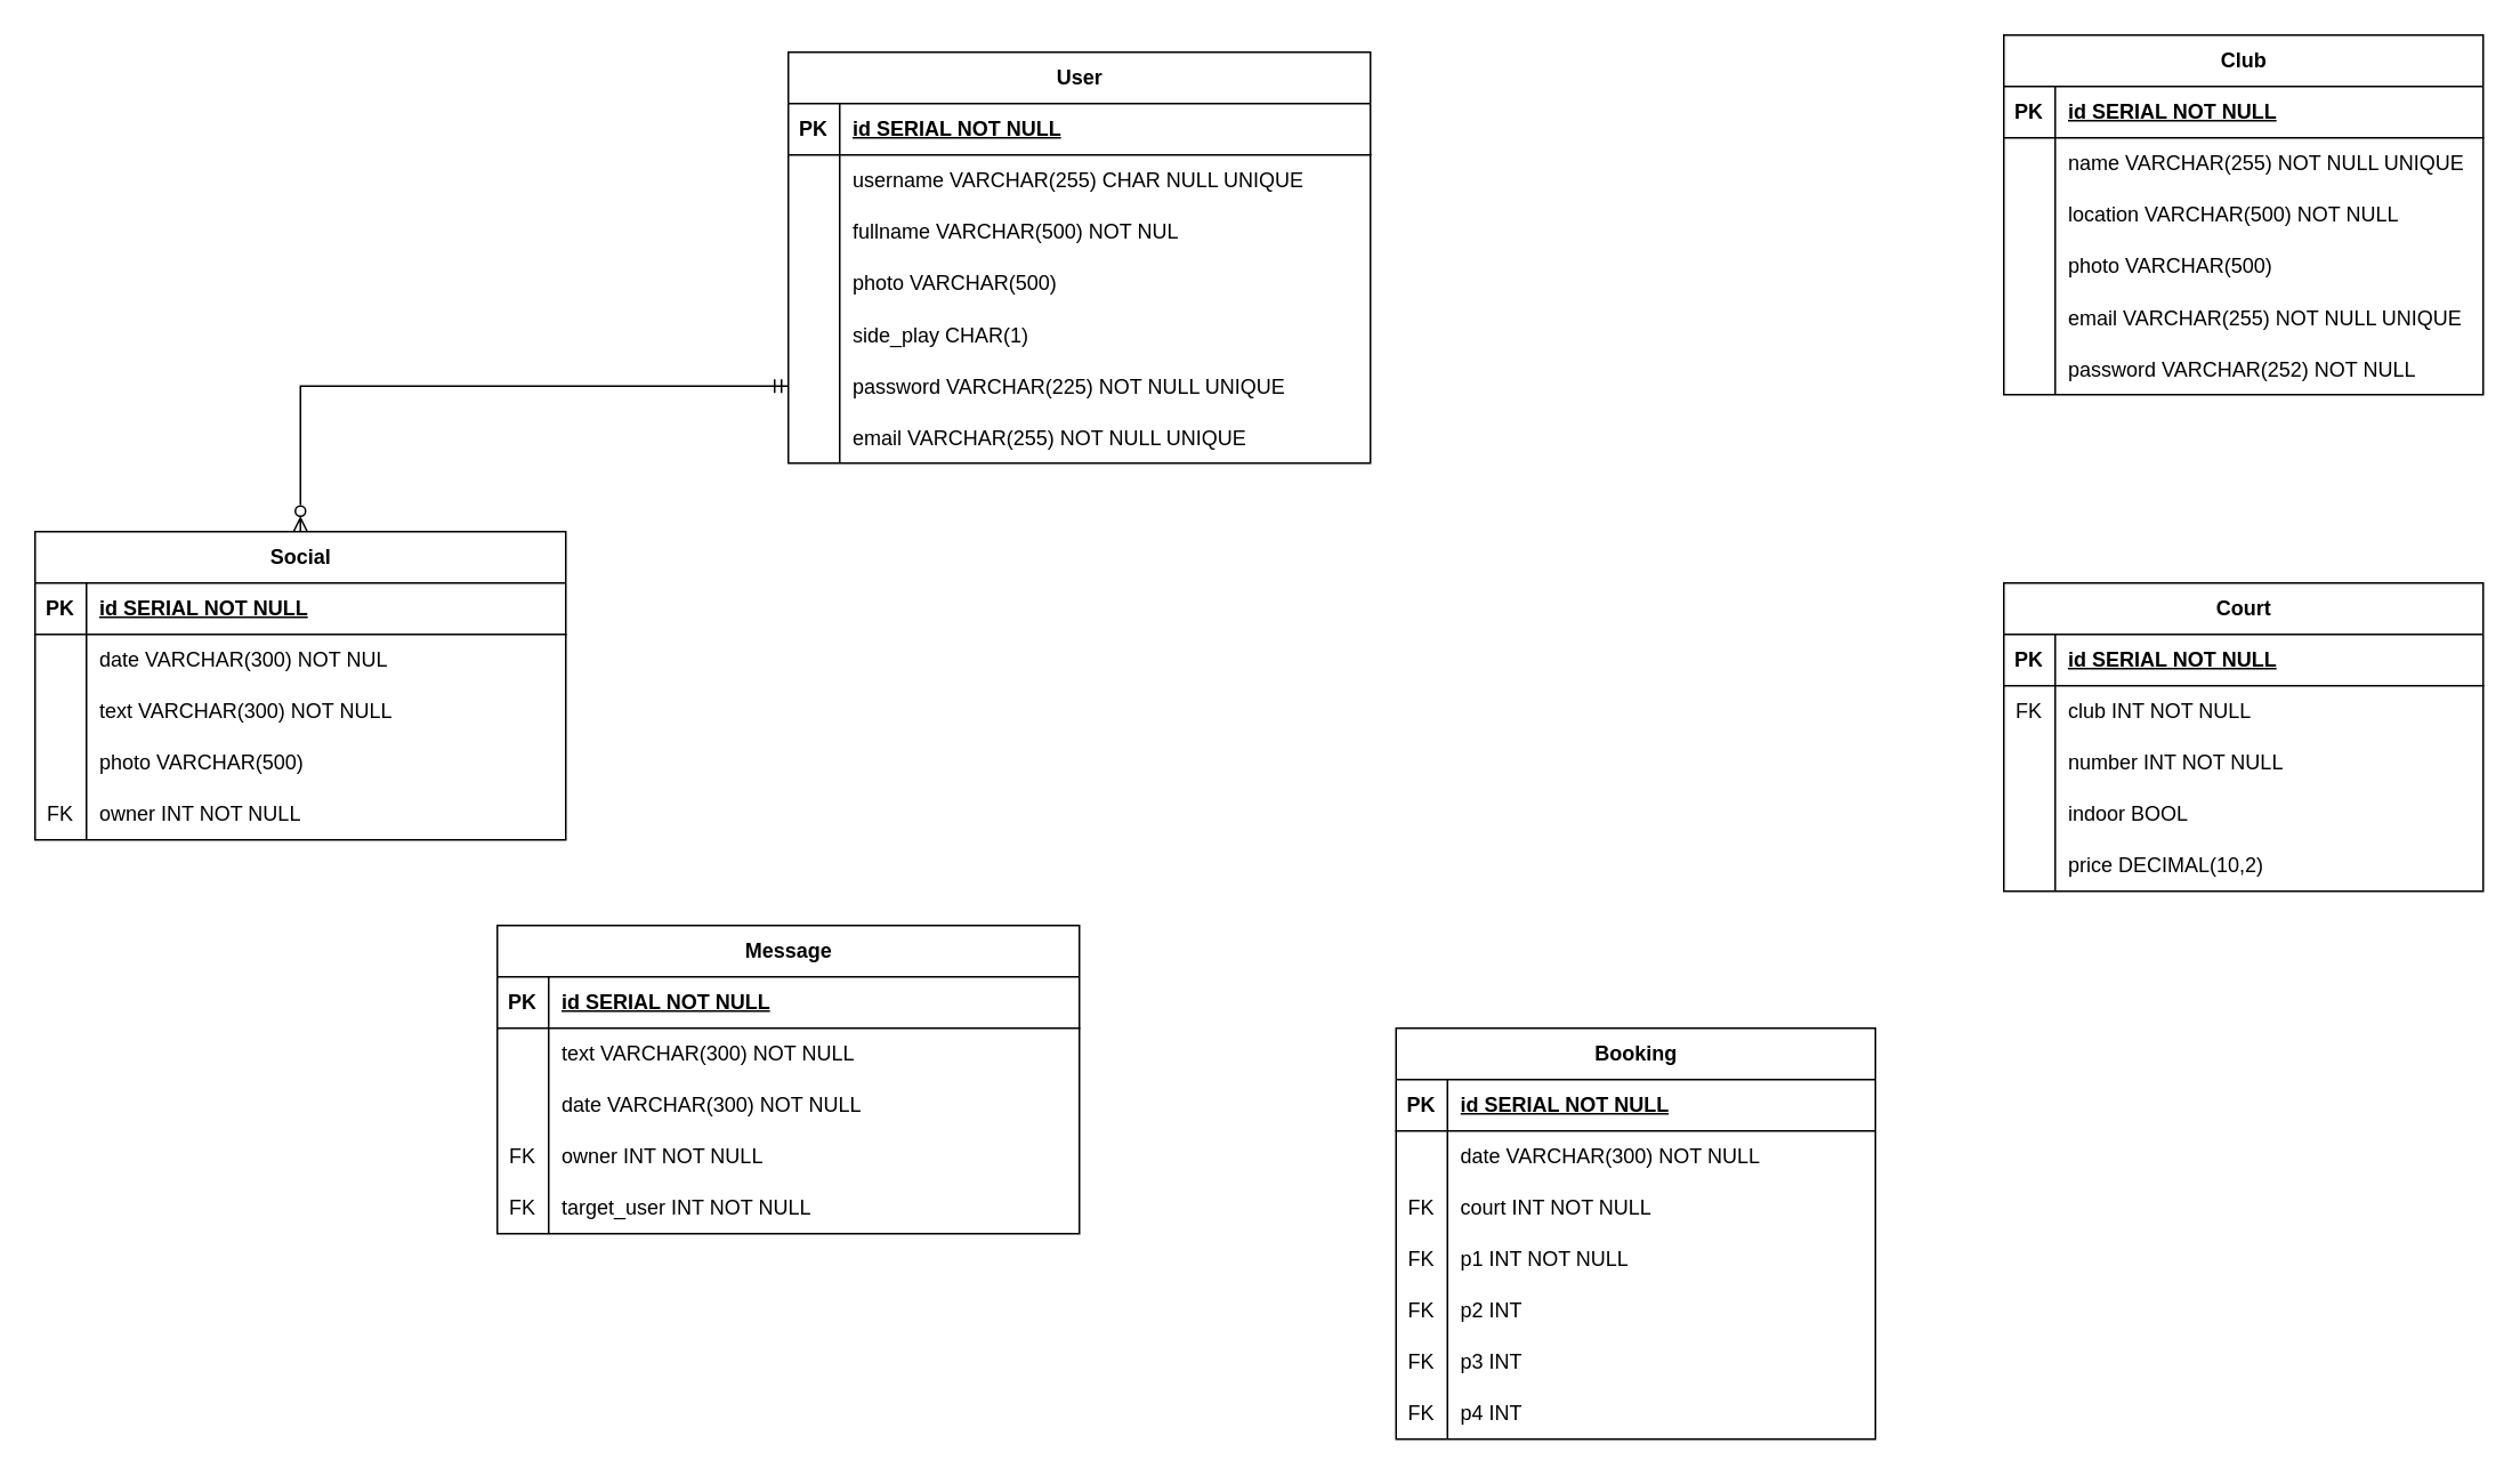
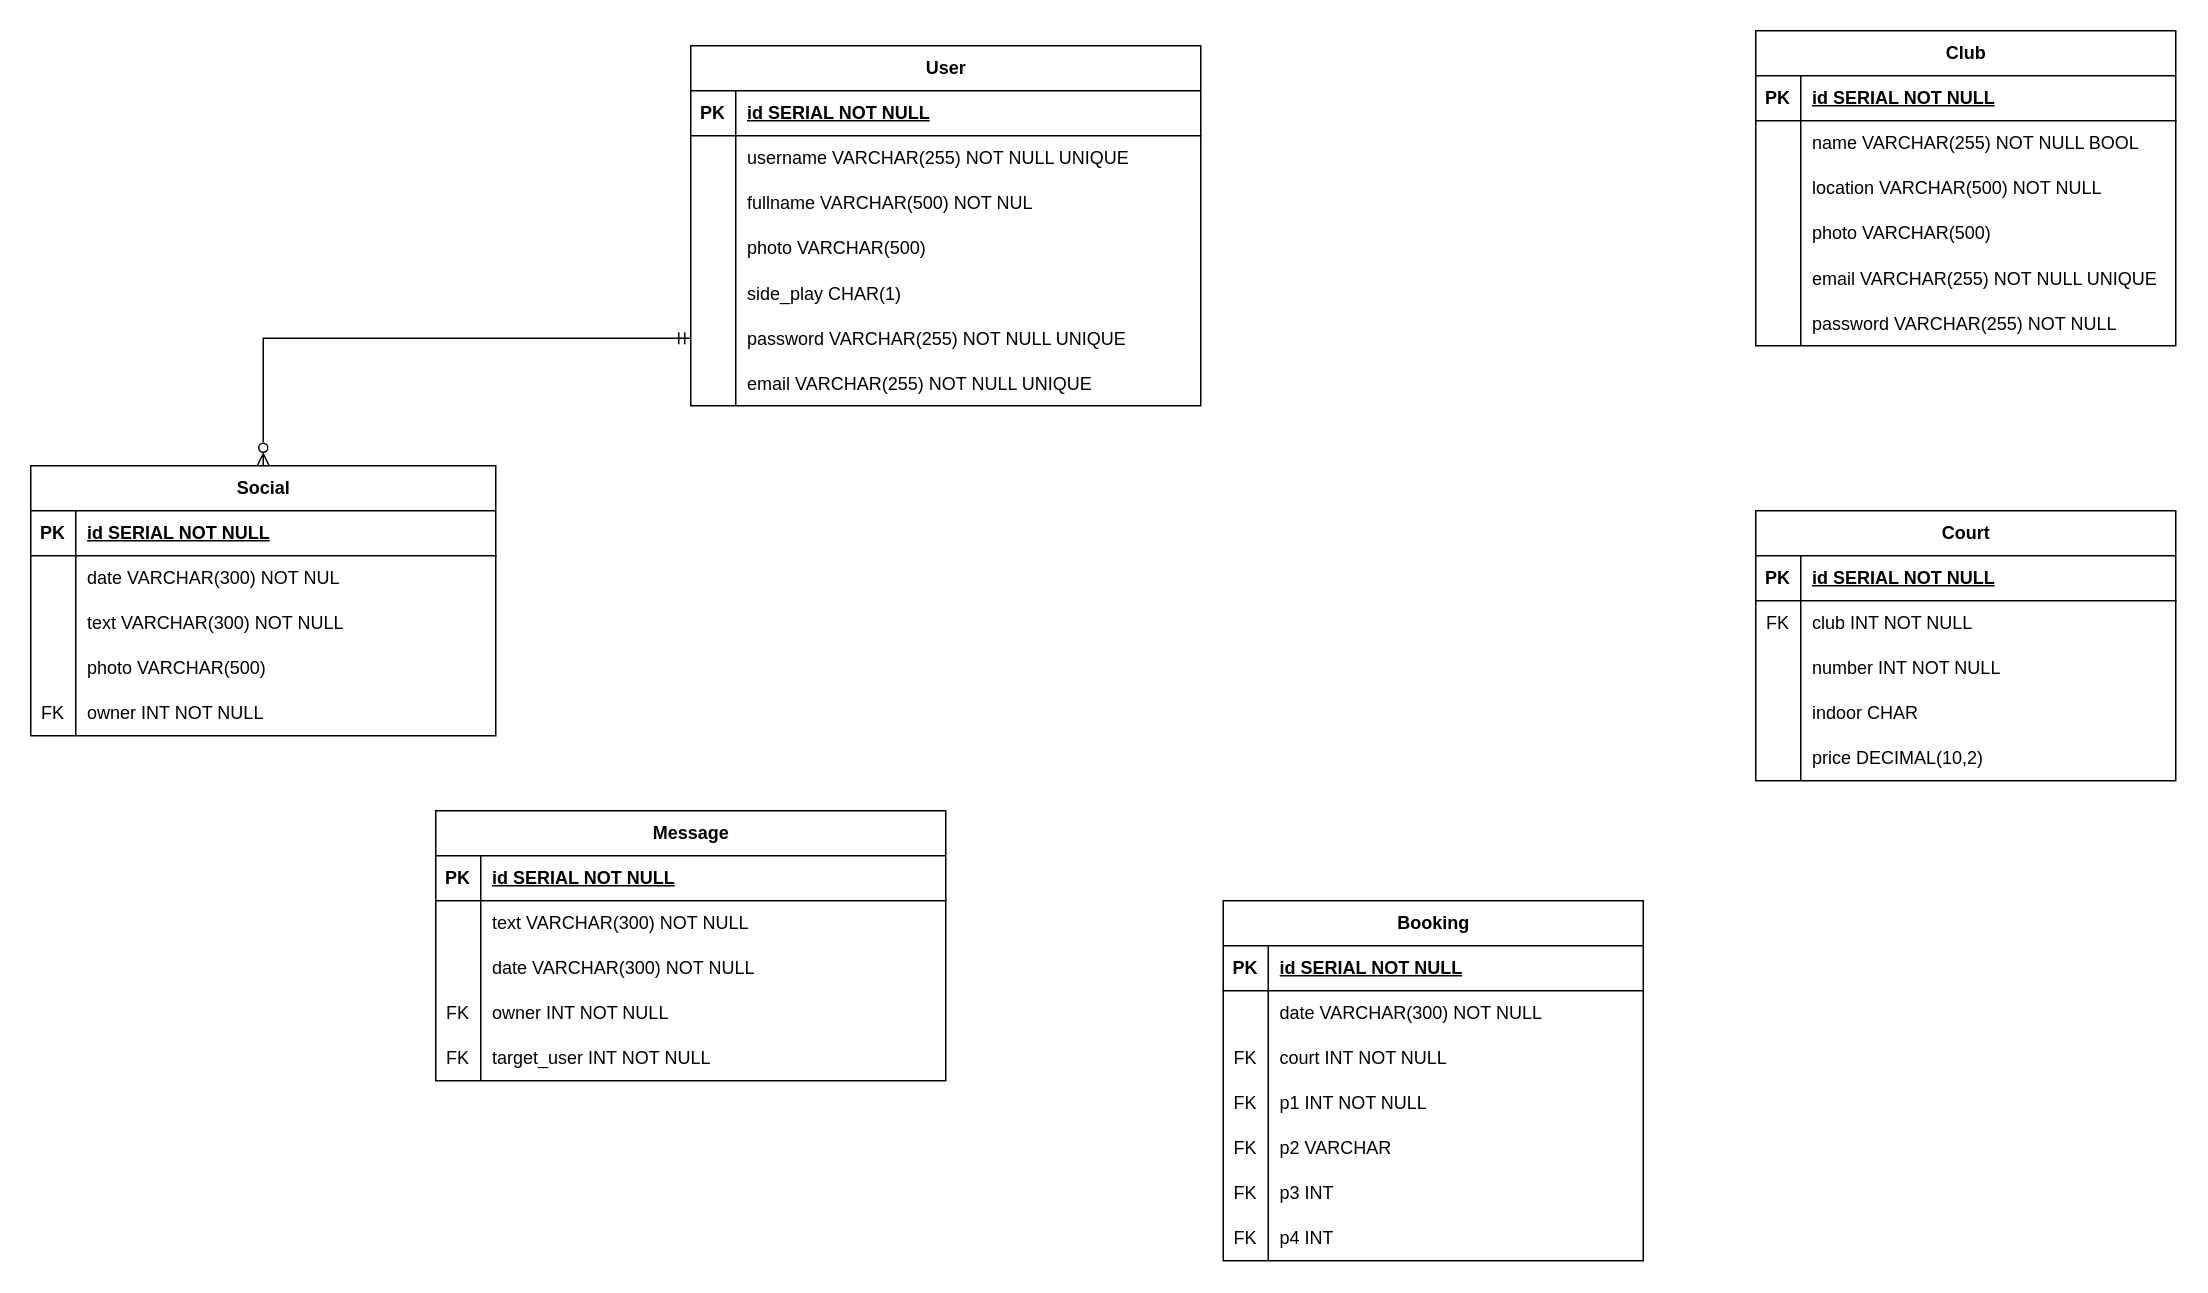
- <mxCell id="8" value="name VARCHAR(255) NOT NULL UNIQUE" style="shape=partialRectangle;connectable=0;fillColor=none;top=0;left=0;bottom=0;right=0;align=left;spacingLeft=6;overflow=hidden;whiteSpace=wrap;html=1;" vertex="1" parent="6"><mxGeometry x="30" width="250" height="30" as="geometry"><mxRectangle width="250" height="30" as="alternateBounds" /></mxGeometry></mxCell>
+ <mxCell id="8" value="name VARCHAR(255) NOT NULL BOOL" style="shape=partialRectangle;connectable=0;fillColor=none;top=0;left=0;bottom=0;right=0;align=left;spacingLeft=6;overflow=hidden;whiteSpace=wrap;html=1;" vertex="1" parent="6"><mxGeometry x="30" width="250" height="30" as="geometry"><mxRectangle width="250" height="30" as="alternateBounds" /></mxGeometry></mxCell>
- <mxCell id="65" value="username VARCHAR(255) CHAR NULL UNIQUE" style="shape=partialRectangle;connectable=0;fillColor=none;top=0;left=0;bottom=0;right=0;align=left;spacingLeft=6;overflow=hidden;whiteSpace=wrap;html=1;" vertex="1" parent="63"><mxGeometry x="30" width="310" height="30" as="geometry"><mxRectangle width="310" height="30" as="alternateBounds" /></mxGeometry></mxCell>
+ <mxCell id="65" value="username VARCHAR(255) NOT NULL UNIQUE" style="shape=partialRectangle;connectable=0;fillColor=none;top=0;left=0;bottom=0;right=0;align=left;spacingLeft=6;overflow=hidden;whiteSpace=wrap;html=1;" vertex="1" parent="63"><mxGeometry x="30" width="310" height="30" as="geometry"><mxRectangle width="310" height="30" as="alternateBounds" /></mxGeometry></mxCell>
- <mxCell id="20" value="password VARCHAR(252) NOT NULL" style="shape=partialRectangle;connectable=0;fillColor=none;top=0;left=0;bottom=0;right=0;align=left;spacingLeft=6;overflow=hidden;" vertex="1" parent="18"><mxGeometry x="30" width="250" height="30" as="geometry"><mxRectangle width="250" height="30" as="alternateBounds" /></mxGeometry></mxCell>
+ <mxCell id="20" value="password VARCHAR(255) NOT NULL" style="shape=partialRectangle;connectable=0;fillColor=none;top=0;left=0;bottom=0;right=0;align=left;spacingLeft=6;overflow=hidden;" vertex="1" parent="18"><mxGeometry x="30" width="250" height="30" as="geometry"><mxRectangle width="250" height="30" as="alternateBounds" /></mxGeometry></mxCell>
- <mxCell id="77" value="password VARCHAR(225) NOT NULL UNIQUE" style="shape=partialRectangle;connectable=0;fillColor=none;top=0;left=0;bottom=0;right=0;align=left;spacingLeft=6;overflow=hidden;" vertex="1" parent="75"><mxGeometry x="30" width="310" height="30" as="geometry"><mxRectangle width="310" height="30" as="alternateBounds" /></mxGeometry></mxCell>
+ <mxCell id="77" value="password VARCHAR(255) NOT NULL UNIQUE" style="shape=partialRectangle;connectable=0;fillColor=none;top=0;left=0;bottom=0;right=0;align=left;spacingLeft=6;overflow=hidden;" vertex="1" parent="75"><mxGeometry x="30" width="310" height="30" as="geometry"><mxRectangle width="310" height="30" as="alternateBounds" /></mxGeometry></mxCell>
- <mxCell id="33" value="indoor BOOL" style="shape=partialRectangle;connectable=0;fillColor=none;top=0;left=0;bottom=0;right=0;align=left;spacingLeft=6;overflow=hidden;whiteSpace=wrap;html=1;" vertex="1" parent="31"><mxGeometry x="30" width="250" height="30" as="geometry"><mxRectangle width="250" height="30" as="alternateBounds" /></mxGeometry></mxCell>
+ <mxCell id="33" value="indoor CHAR" style="shape=partialRectangle;connectable=0;fillColor=none;top=0;left=0;bottom=0;right=0;align=left;spacingLeft=6;overflow=hidden;whiteSpace=wrap;html=1;" vertex="1" parent="31"><mxGeometry x="30" width="250" height="30" as="geometry"><mxRectangle width="250" height="30" as="alternateBounds" /></mxGeometry></mxCell>
- <mxCell id="52" value="p2 INT" style="shape=partialRectangle;connectable=0;fillColor=none;top=0;left=0;bottom=0;right=0;align=left;spacingLeft=6;fontStyle=0;overflow=hidden;whiteSpace=wrap;html=1;" vertex="1" parent="50"><mxGeometry x="30" width="250" height="30" as="geometry"><mxRectangle width="250" height="30" as="alternateBounds" /></mxGeometry></mxCell>
+ <mxCell id="52" value="p2 VARCHAR" style="shape=partialRectangle;connectable=0;fillColor=none;top=0;left=0;bottom=0;right=0;align=left;spacingLeft=6;fontStyle=0;overflow=hidden;whiteSpace=wrap;html=1;" vertex="1" parent="50"><mxGeometry x="30" width="250" height="30" as="geometry"><mxRectangle width="250" height="30" as="alternateBounds" /></mxGeometry></mxCell>
